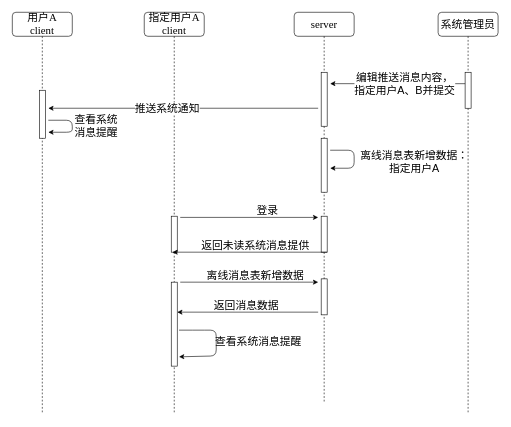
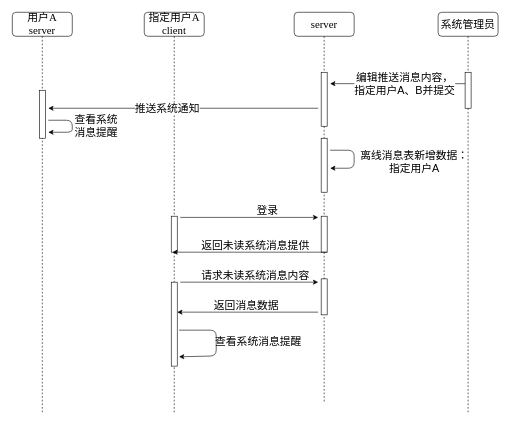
- <mxCell id="9" value="用户A&lt;br style=&quot;font-size: 18px;&quot;&gt;client" style="shape=umlLifeline;perimeter=lifelinePerimeter;whiteSpace=wrap;html=1;container=1;collapsible=0;recursiveResize=0;outlineConnect=0;rounded=1;shadow=0;comic=0;labelBackgroundColor=none;strokeWidth=1;fontFamily=Verdana;fontSize=18;align=center;" parent="1" vertex="1"><mxGeometry x="20" y="20" width="100" height="670" as="geometry" /></mxCell>
+ <mxCell id="9" value="用户A&lt;br style=&quot;font-size: 18px;&quot;&gt;server" style="shape=umlLifeline;perimeter=lifelinePerimeter;whiteSpace=wrap;html=1;container=1;collapsible=0;recursiveResize=0;outlineConnect=0;rounded=1;shadow=0;comic=0;labelBackgroundColor=none;strokeWidth=1;fontFamily=Verdana;fontSize=18;align=center;" parent="1" vertex="1"><mxGeometry x="20" y="20" width="100" height="670" as="geometry" /></mxCell>
- <mxCell id="21" value="离线消息表新增数据" style="text;html=1;align=center;verticalAlign=middle;resizable=0;points=[];autosize=1;fontSize=18;" parent="1" vertex="1"><mxGeometry x="325" y="445" width="200" height="30" as="geometry" /></mxCell>
+ <mxCell id="21" value="请求未读系统消息内容" style="text;html=1;align=center;verticalAlign=middle;resizable=0;points=[];autosize=1;fontSize=18;" parent="1" vertex="1"><mxGeometry x="325" y="445" width="200" height="30" as="geometry" /></mxCell>
